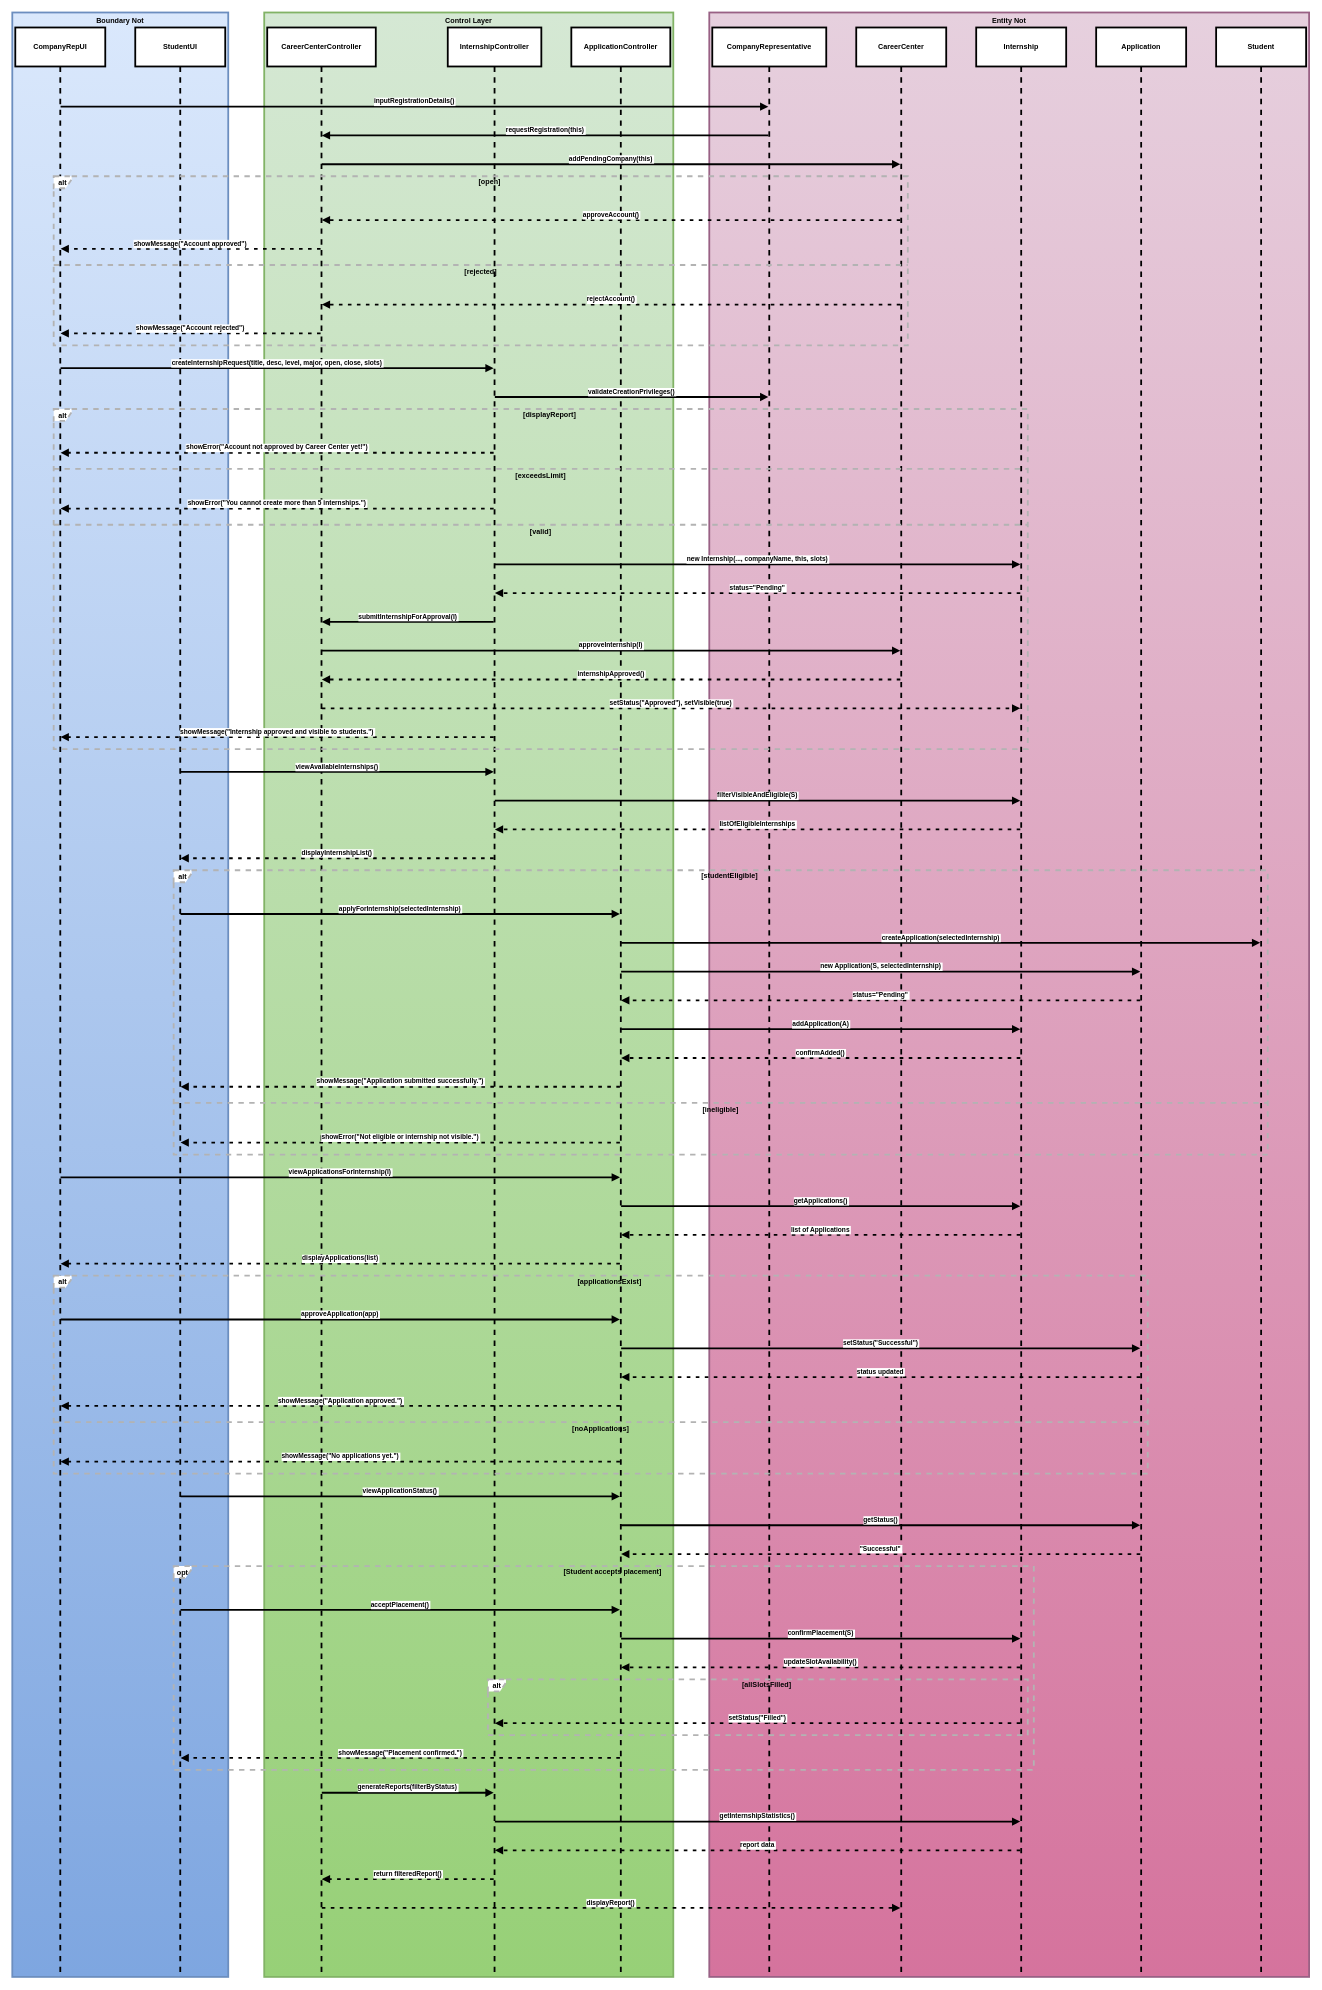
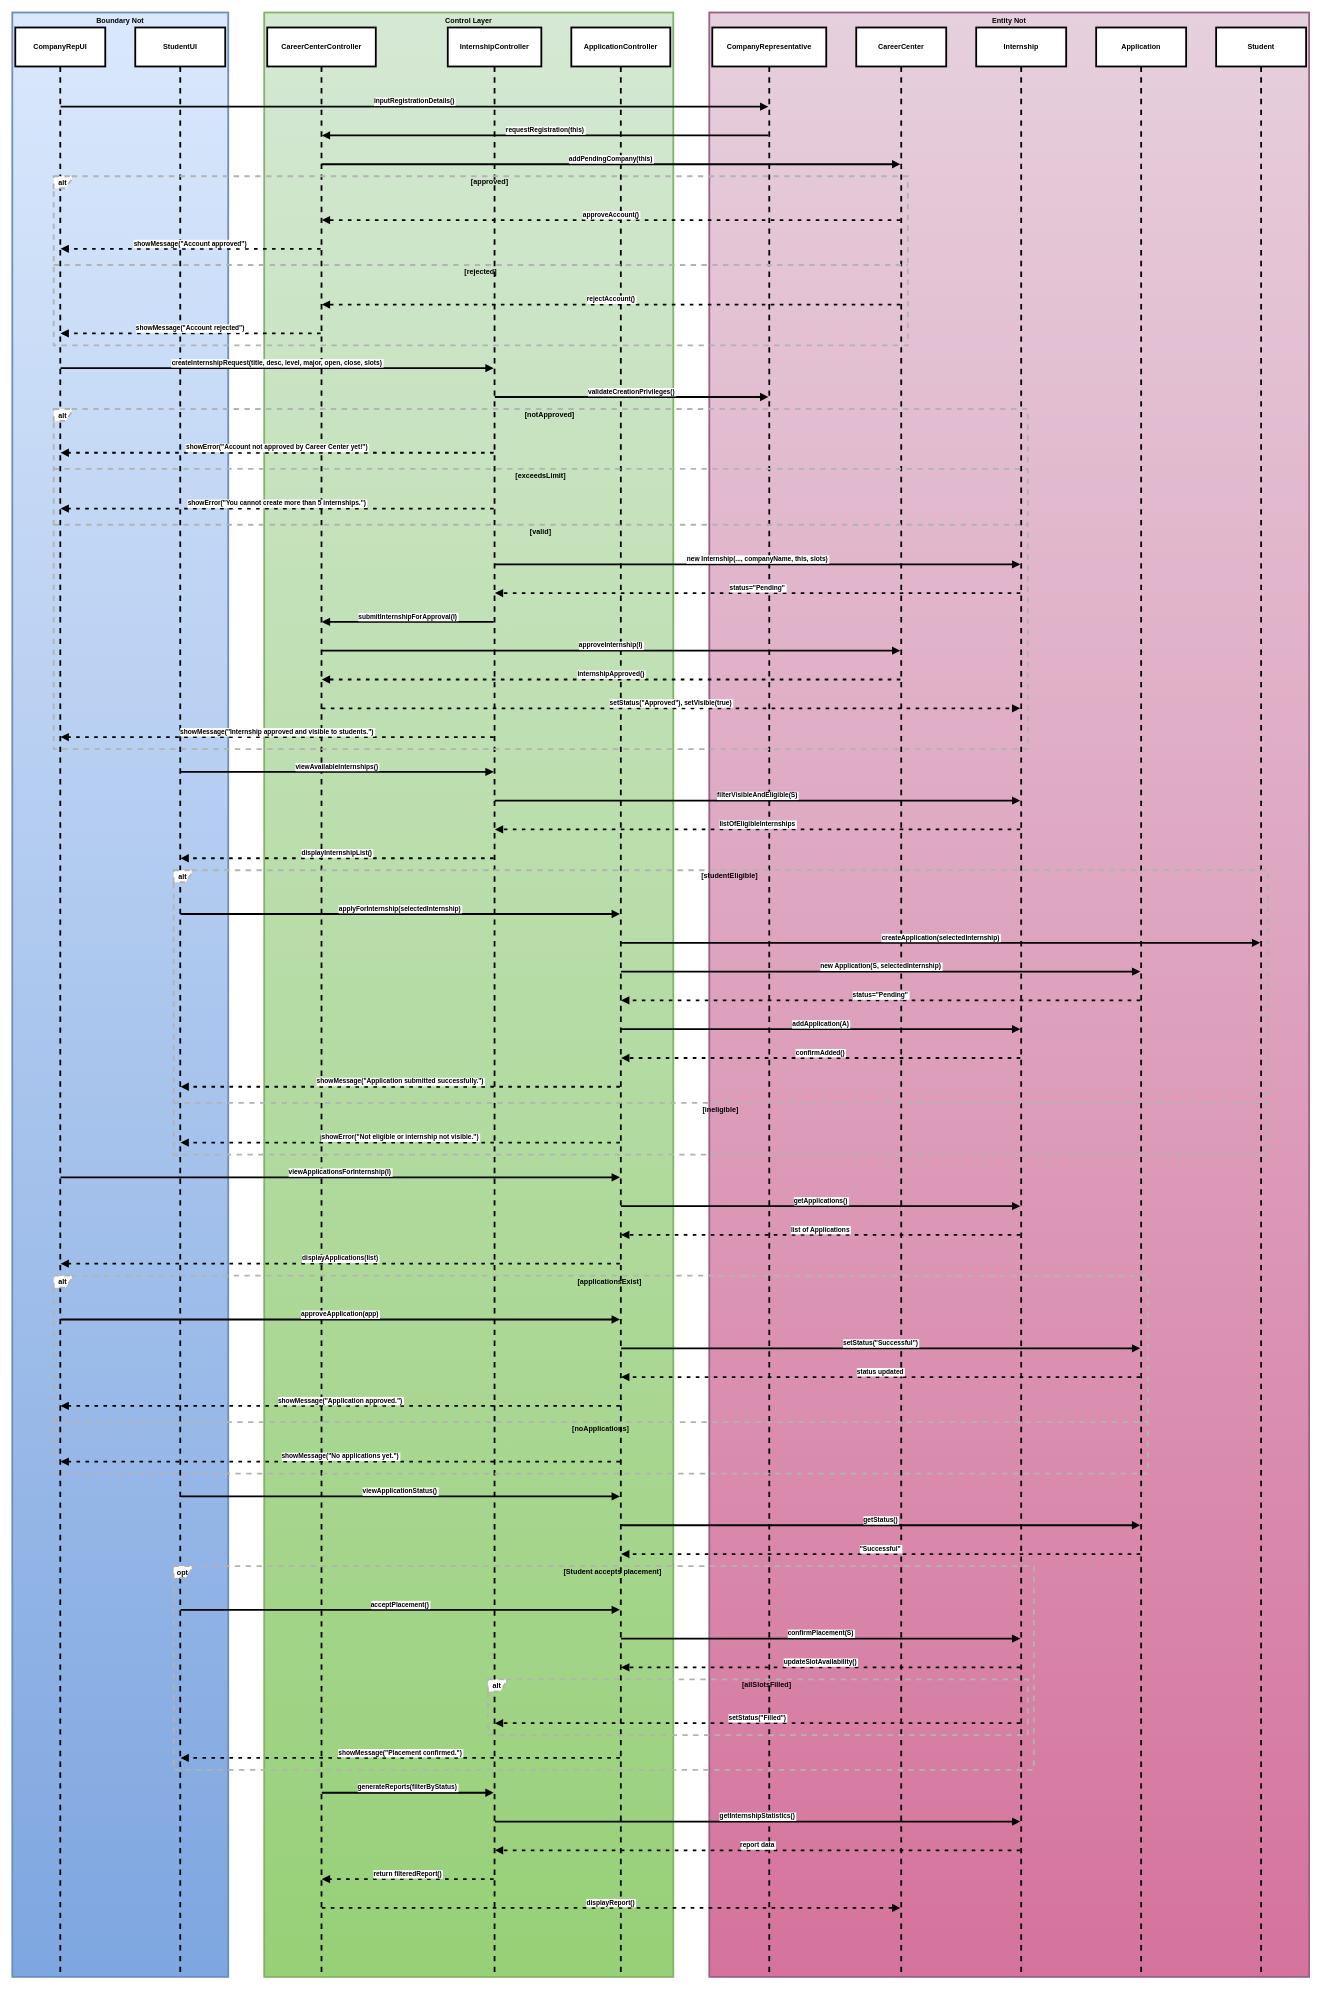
- <mxCell id="16" value="[open]" style="text;strokeColor=none;fillColor=none;align=center;verticalAlign=middle;whiteSpace=wrap;fontStyle=1;strokeWidth=3;" vertex="1" parent="15"><mxGeometry x="30" width="1394" height="20" as="geometry" /></mxCell>
+ <mxCell id="16" value="[approved]" style="text;strokeColor=none;fillColor=none;align=center;verticalAlign=middle;whiteSpace=wrap;fontStyle=1;strokeWidth=3;" vertex="1" parent="15"><mxGeometry x="30" width="1394" height="20" as="geometry" /></mxCell>
- <mxCell id="19" value="[displayReport]" style="text;strokeColor=none;fillColor=none;align=center;verticalAlign=middle;whiteSpace=wrap;fontStyle=1;strokeWidth=3;" vertex="1" parent="18"><mxGeometry x="30" width="1594" height="20" as="geometry" /></mxCell>
+ <mxCell id="19" value="[notApproved]" style="text;strokeColor=none;fillColor=none;align=center;verticalAlign=middle;whiteSpace=wrap;fontStyle=1;strokeWidth=3;" vertex="1" parent="18"><mxGeometry x="30" width="1594" height="20" as="geometry" /></mxCell>
